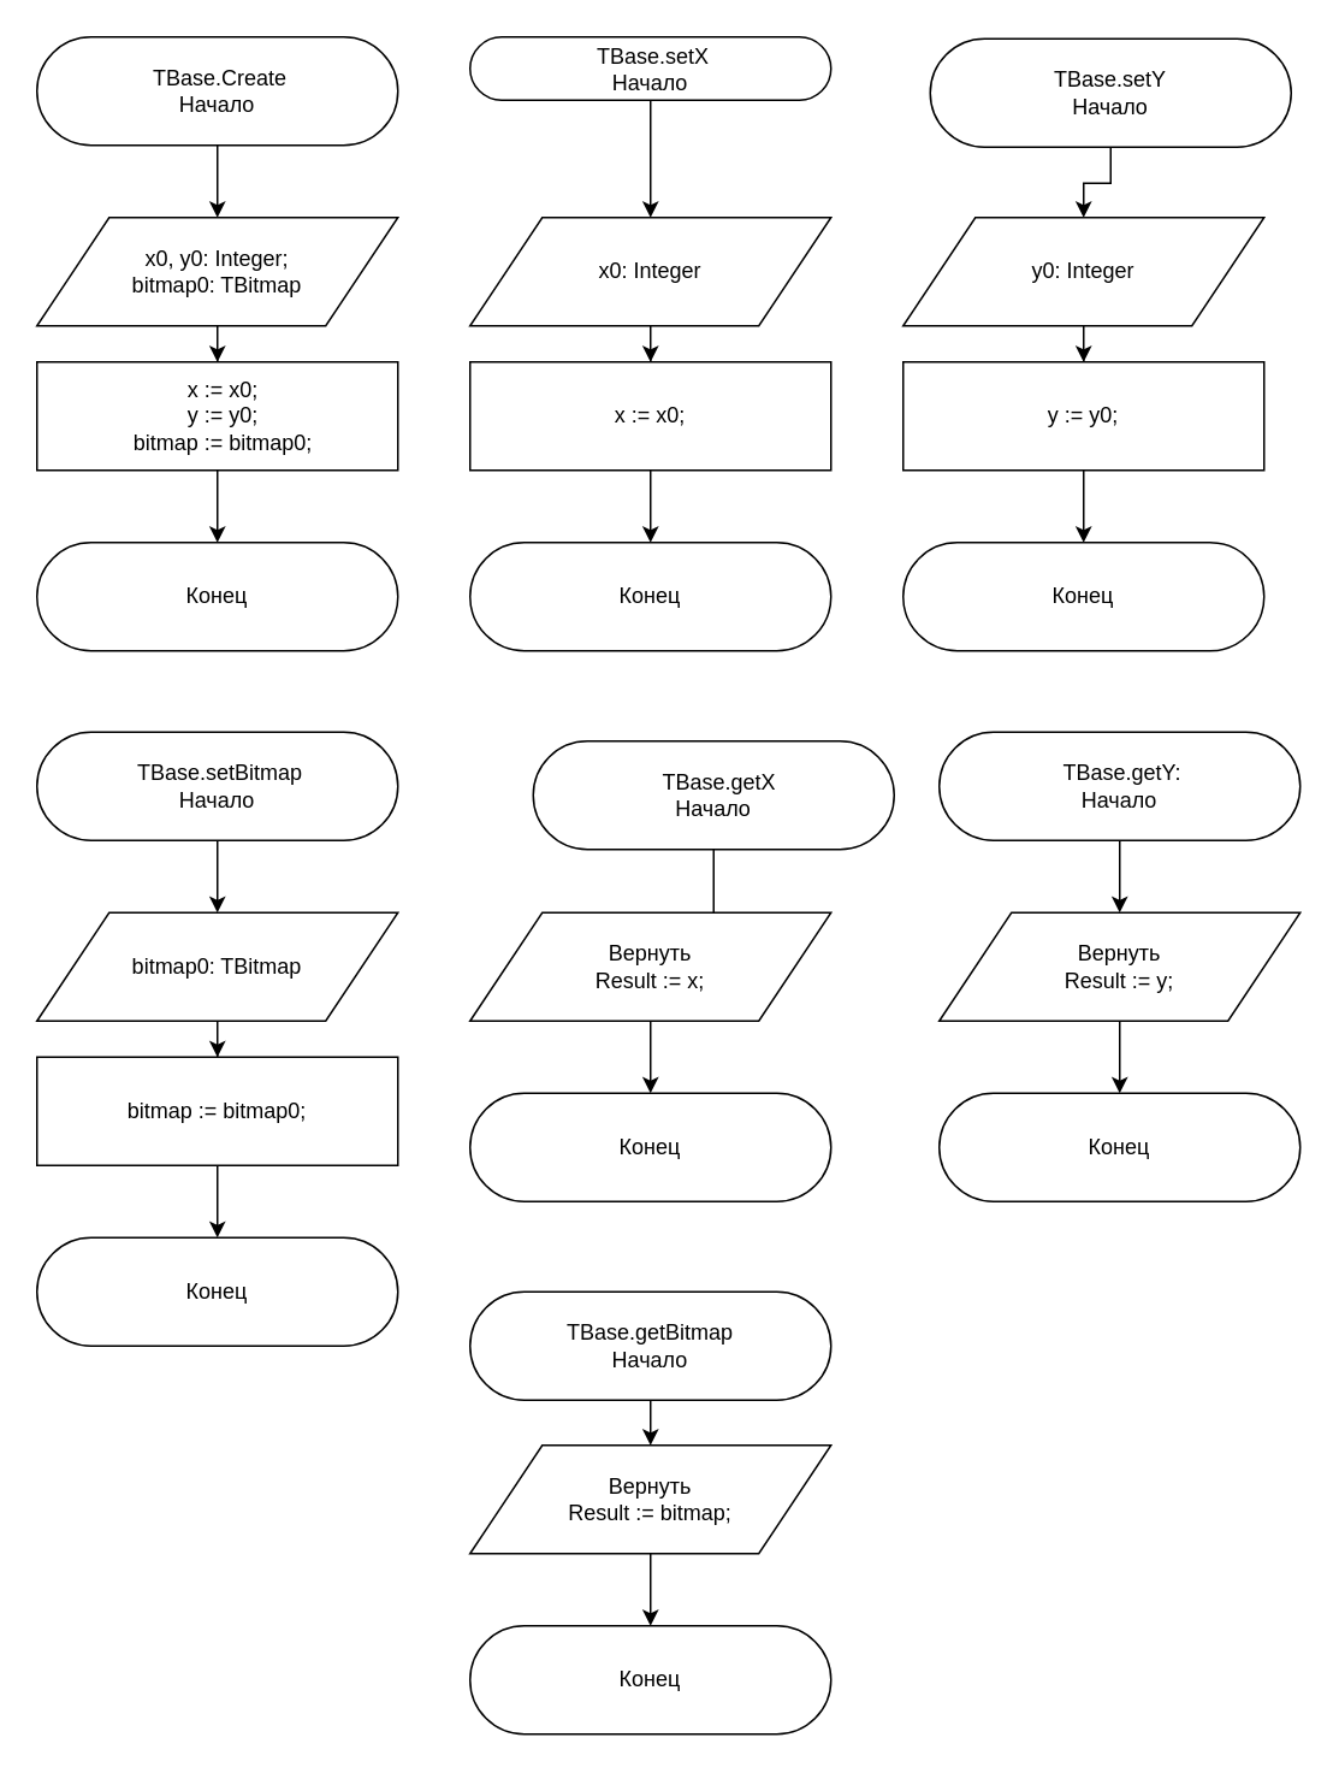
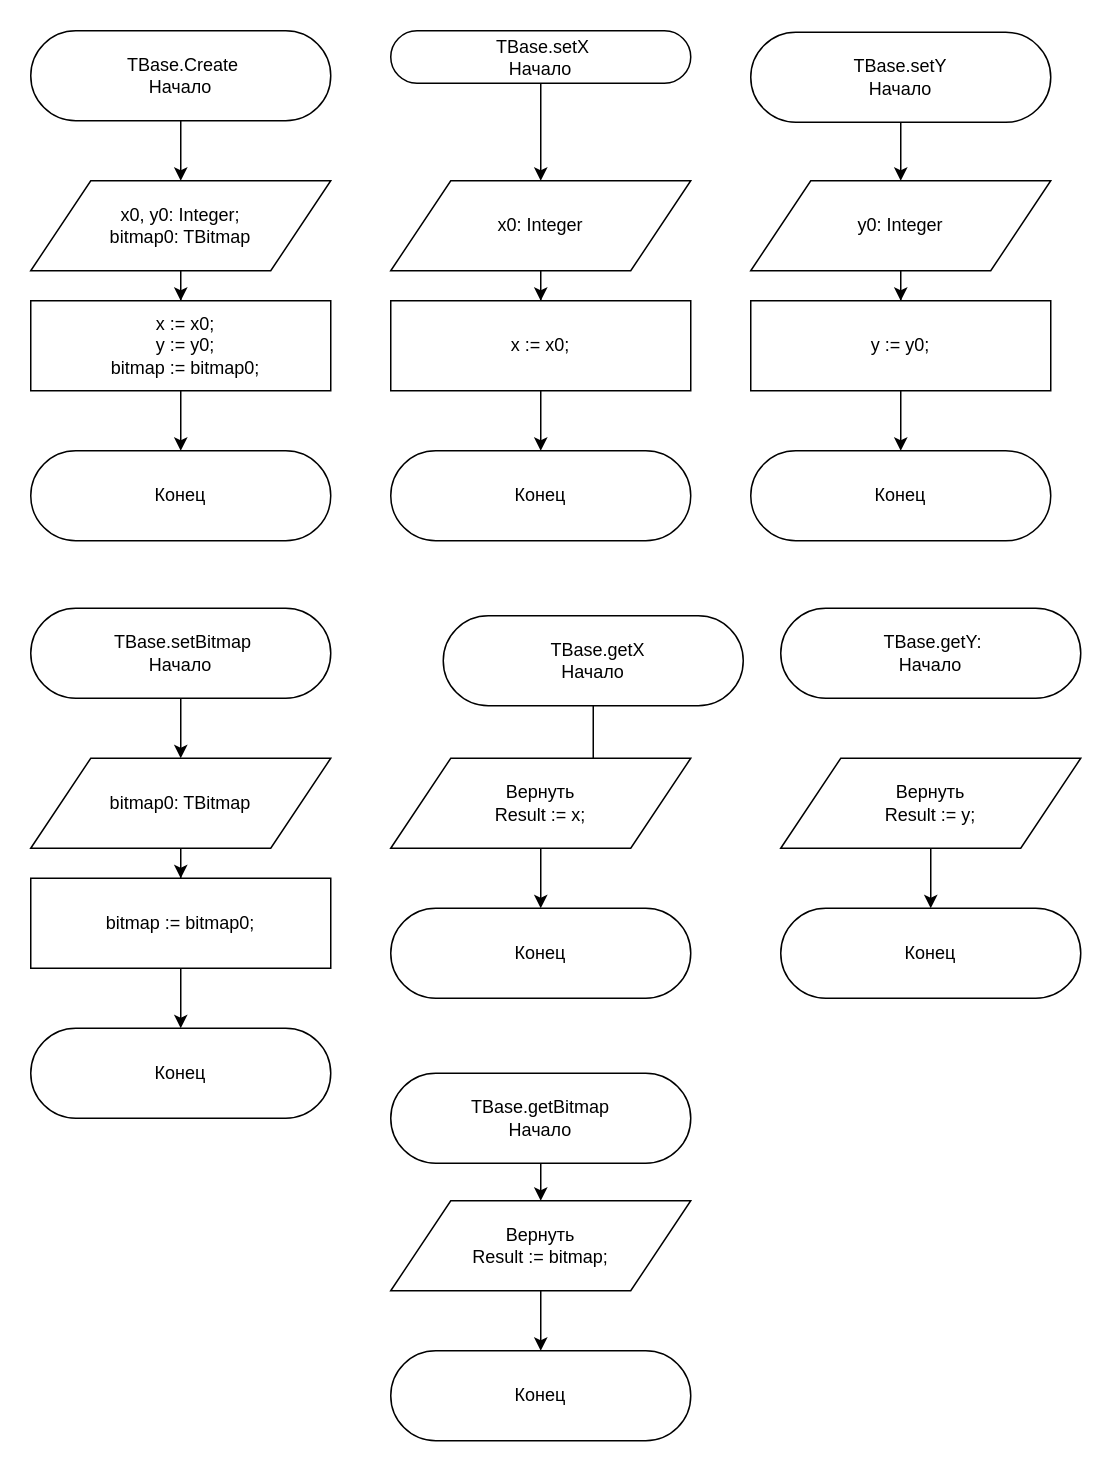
- <mxCell id="17" value="TBase.setY&lt;br&gt;Начало" style="rounded=1;whiteSpace=wrap;html=1;arcSize=50;" vertex="1" parent="1"><mxGeometry x="515" y="21" width="200" height="60" as="geometry" /></mxCell>
+ <mxCell id="17" value="TBase.setY&lt;br&gt;Начало" style="rounded=1;whiteSpace=wrap;html=1;arcSize=50;" vertex="1" parent="1"><mxGeometry x="500" y="21" width="200" height="60" as="geometry" /></mxCell>
- <mxCell id="23" style="edgeStyle=orthogonalEdgeStyle;rounded=0;orthogonalLoop=1;jettySize=auto;html=1;exitX=0.5;exitY=1;exitDx=0;exitDy=0;" edge="1" parent="1" source="24" target="26"><mxGeometry relative="1" as="geometry" /></mxCell>
